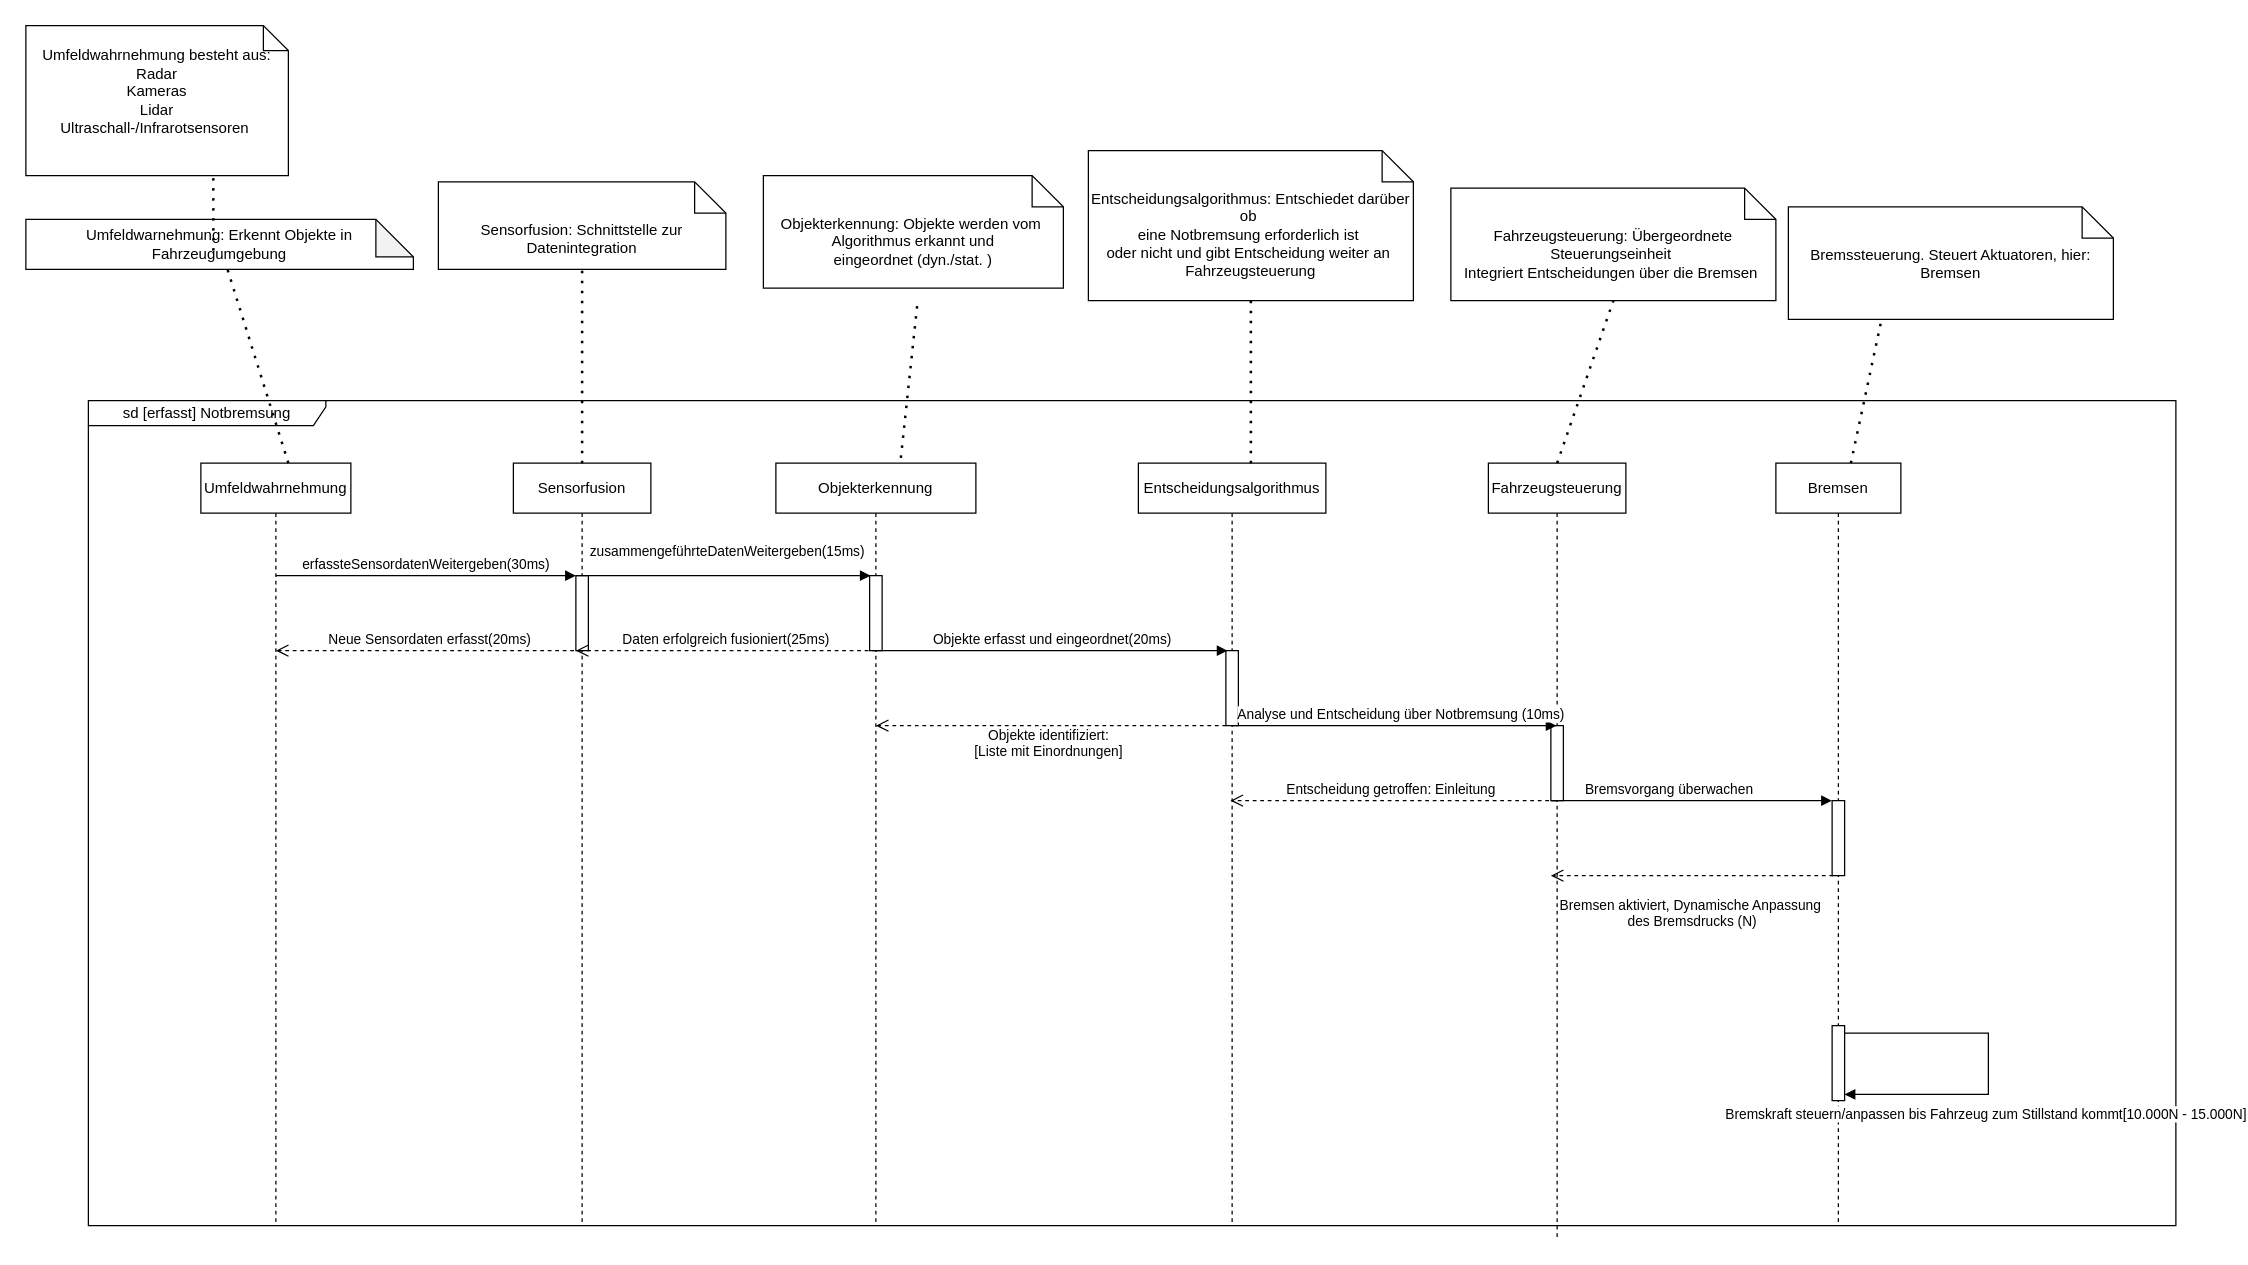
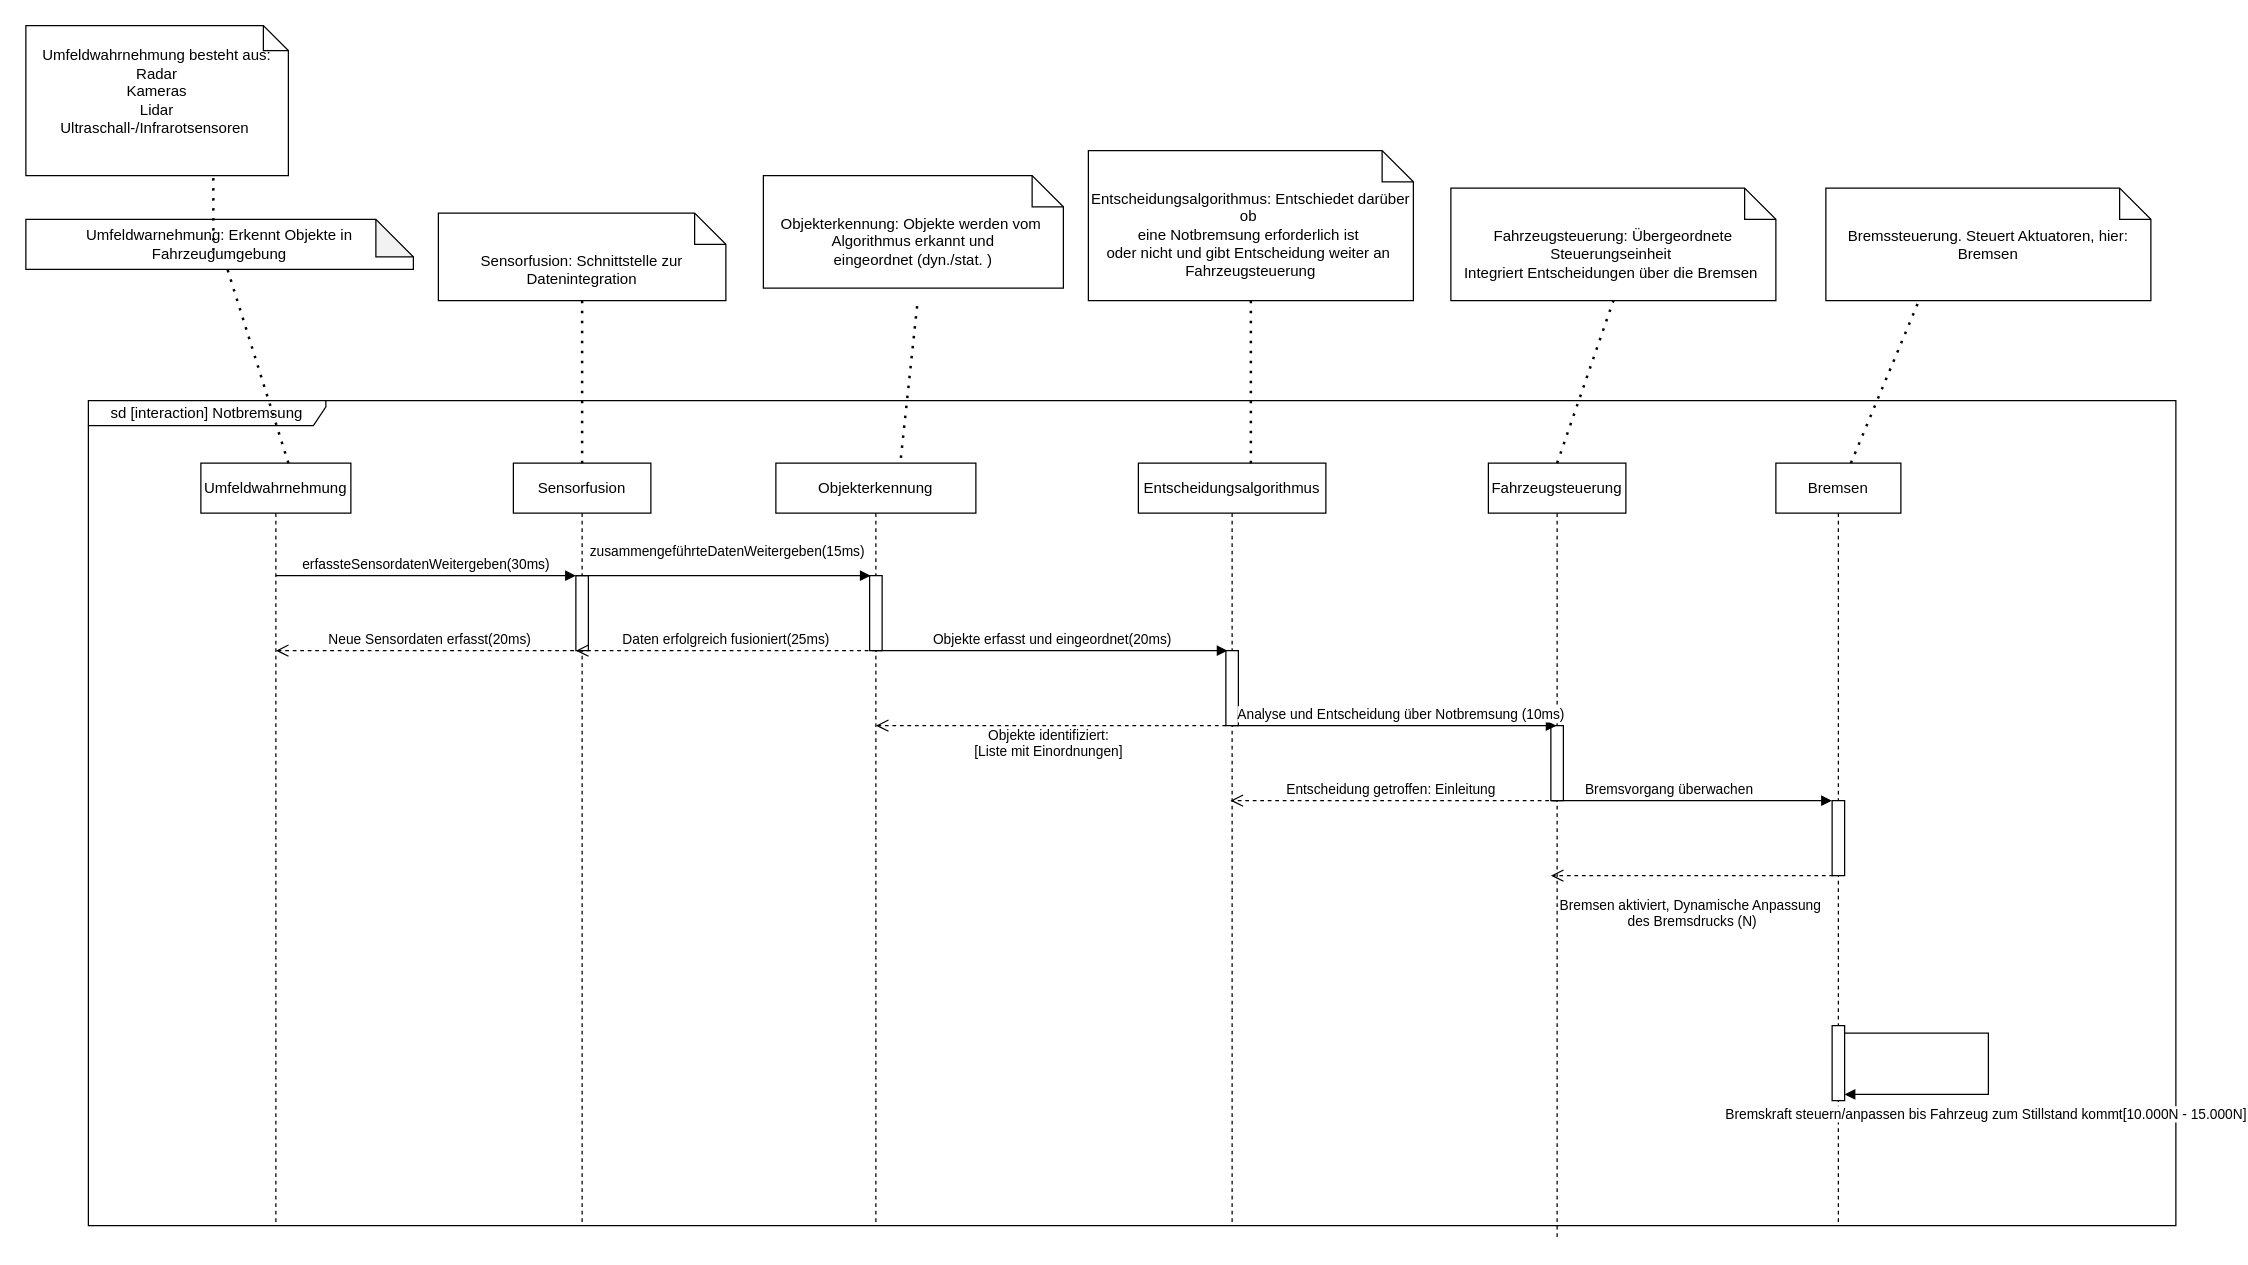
- <mxCell id="27" value="Sensorfusion: Schnittstelle zur Datenintegration" style="shape=note2;boundedLbl=1;whiteSpace=wrap;html=1;size=25;verticalAlign=top;align=center;" parent="1" vertex="1"><mxGeometry x="350" y="145" width="230" height="70" as="geometry" /></mxCell>
+ <mxCell id="27" value="Sensorfusion: Schnittstelle zur Datenintegration" style="shape=note2;boundedLbl=1;whiteSpace=wrap;html=1;size=25;verticalAlign=top;align=center;" parent="1" vertex="1"><mxGeometry x="350" y="170" width="230" height="70" as="geometry" /></mxCell>
- <mxCell id="30" value="Bremssteuerung.&amp;nbsp;Steuert Aktuatoren, hier: Bremsen" style="shape=note2;boundedLbl=1;whiteSpace=wrap;html=1;size=25;verticalAlign=top;align=center;" parent="1" vertex="1"><mxGeometry x="1430" y="165" width="260" height="90" as="geometry" /></mxCell>
+ <mxCell id="30" value="Bremssteuerung.&amp;nbsp;Steuert Aktuatoren, hier: Bremsen" style="shape=note2;boundedLbl=1;whiteSpace=wrap;html=1;size=25;verticalAlign=top;align=center;" parent="1" vertex="1"><mxGeometry x="1460" y="150" width="260" height="90" as="geometry" /></mxCell>
- <mxCell id="25" value="sd [erfasst] Notbremsung" style="shape=umlFrame;whiteSpace=wrap;html=1;pointerEvents=0;width=190;height=20;" parent="1" vertex="1"><mxGeometry x="70" y="320" width="1670" height="660" as="geometry" /></mxCell>
+ <mxCell id="25" value="sd [interaction] Notbremsung" style="shape=umlFrame;whiteSpace=wrap;html=1;pointerEvents=0;width=190;height=20;" parent="1" vertex="1"><mxGeometry x="70" y="320" width="1670" height="660" as="geometry" /></mxCell>
